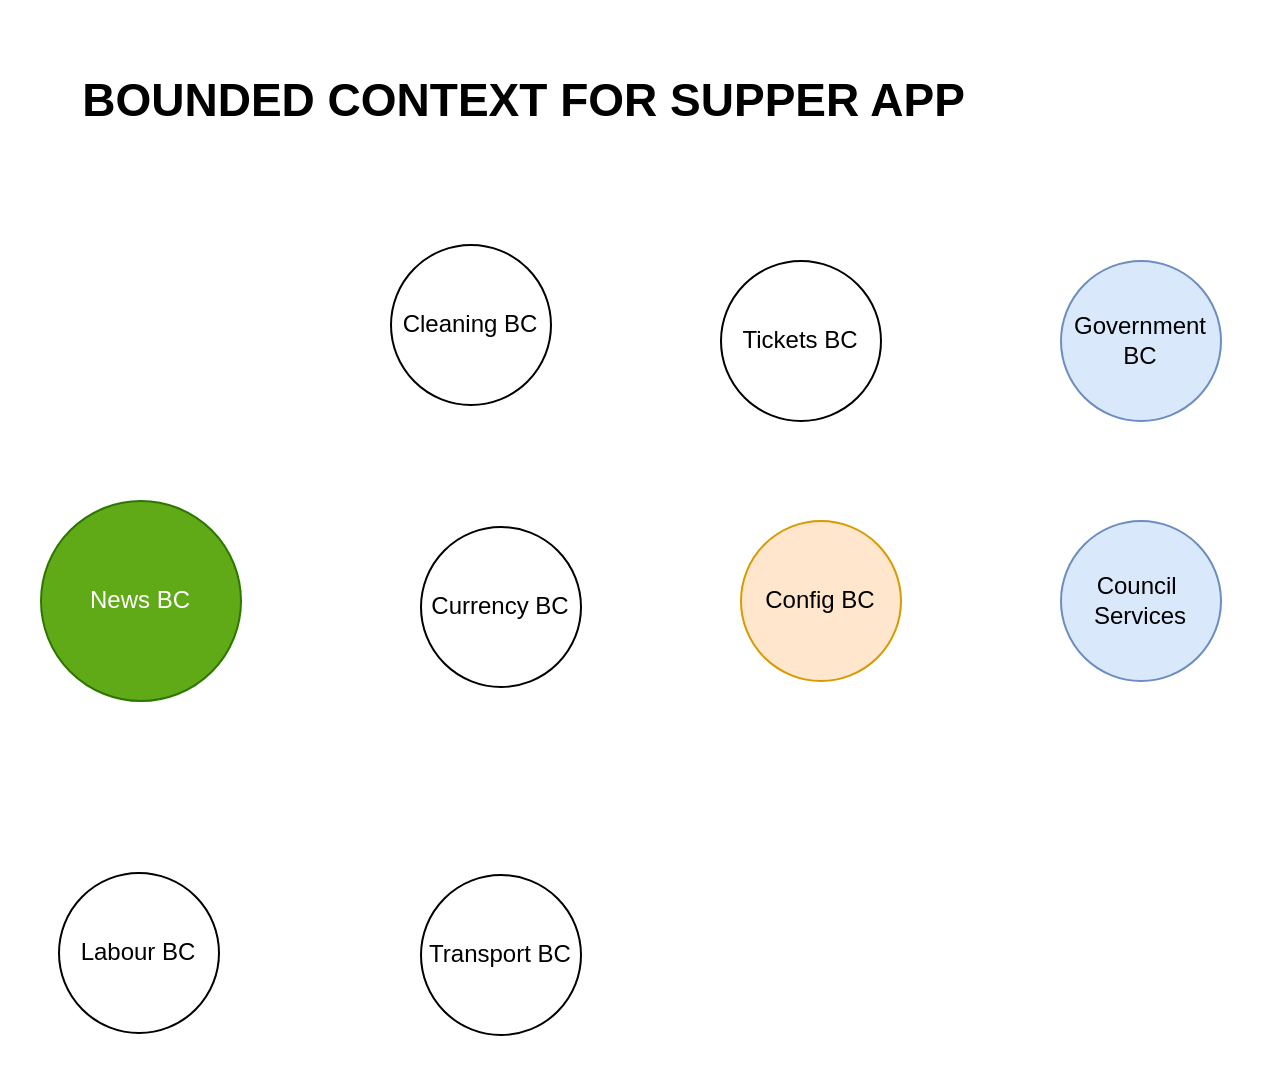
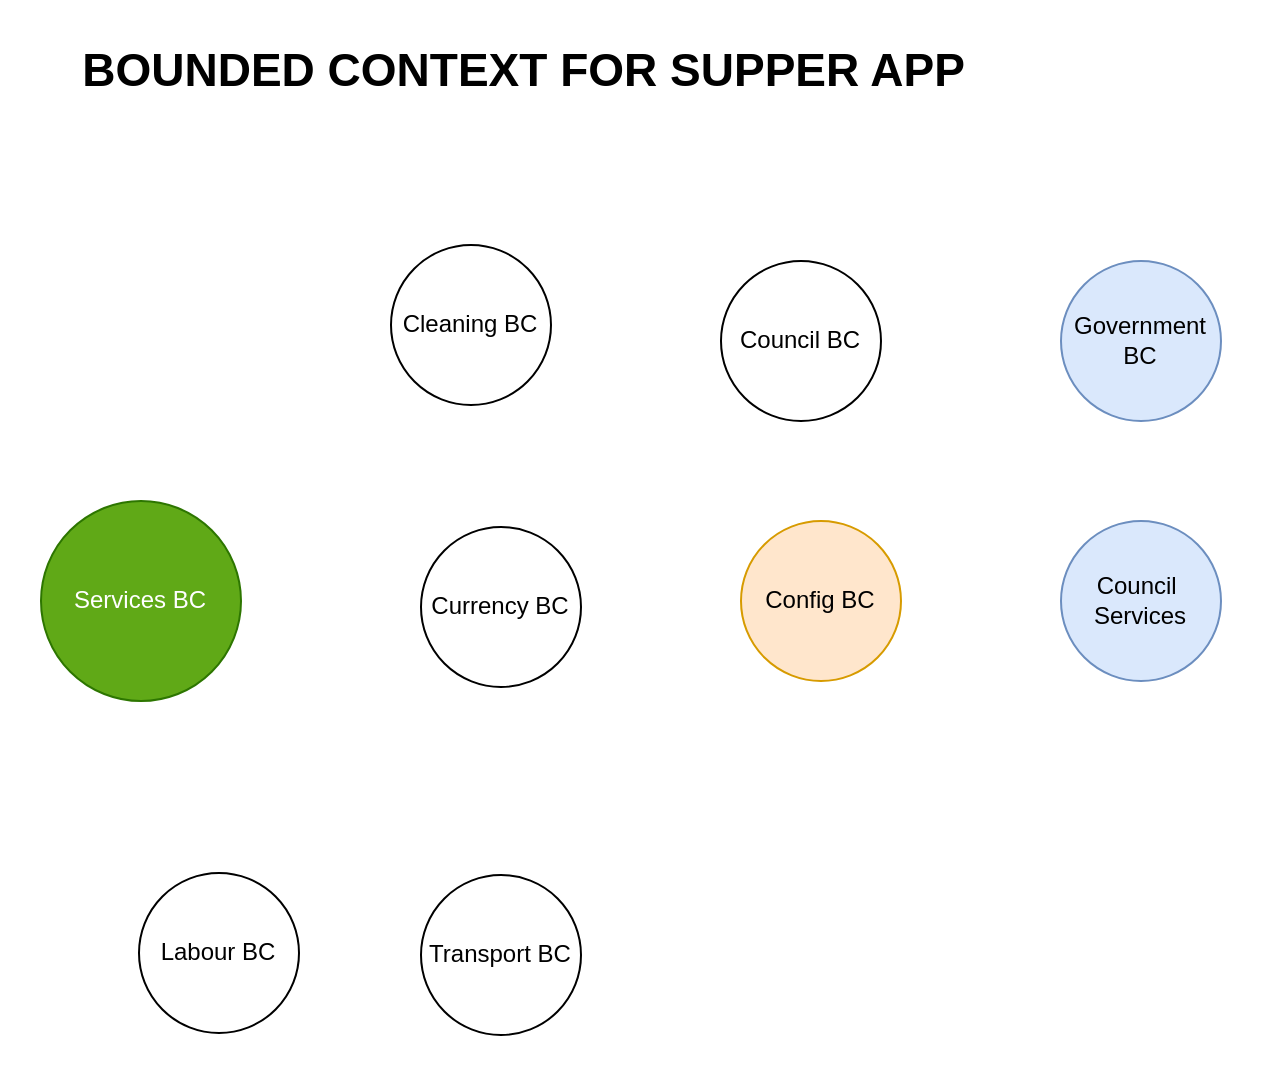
- <mxCell id="11" value="&lt;b&gt;&lt;font style=&quot;font-size: 23px;&quot;&gt;BOUNDED CONTEXT FOR SUPPER APP&amp;nbsp;&lt;/font&gt;&lt;/b&gt;" style="text;html=1;align=center;verticalAlign=middle;whiteSpace=wrap;rounded=0;" vertex="1" parent="1"><mxGeometry x="30" y="35" width="470" height="30" as="geometry" /></mxCell>
+ <mxCell id="11" value="&lt;b&gt;&lt;font style=&quot;font-size: 23px;&quot;&gt;BOUNDED CONTEXT FOR SUPPER APP&amp;nbsp;&lt;/font&gt;&lt;/b&gt;" style="text;html=1;align=center;verticalAlign=middle;whiteSpace=wrap;rounded=0;" vertex="1" parent="1"><mxGeometry x="30" y="20" width="470" height="30" as="geometry" /></mxCell>
- <mxCell id="5" value="Tickets BC" style="ellipse;whiteSpace=wrap;html=1;aspect=fixed;" vertex="1" parent="1"><mxGeometry x="360" y="130" width="80" height="80" as="geometry" /></mxCell>
+ <mxCell id="5" value="Council BC" style="ellipse;whiteSpace=wrap;html=1;aspect=fixed;" vertex="1" parent="1"><mxGeometry x="360" y="130" width="80" height="80" as="geometry" /></mxCell>
- <mxCell id="3" value="News BC" style="ellipse;whiteSpace=wrap;html=1;aspect=fixed;fillColor=#60a917;fontColor=#ffffff;strokeColor=#2D7600;" vertex="1" parent="1"><mxGeometry x="20" y="250" width="100" height="100" as="geometry" /></mxCell>
+ <mxCell id="3" value="Services BC" style="ellipse;whiteSpace=wrap;html=1;aspect=fixed;fillColor=#60a917;fontColor=#ffffff;strokeColor=#2D7600;" vertex="1" parent="1"><mxGeometry x="20" y="250" width="100" height="100" as="geometry" /></mxCell>
- <mxCell id="8" value="Labour BC" style="ellipse;whiteSpace=wrap;html=1;aspect=fixed;" vertex="1" parent="1"><mxGeometry x="29" y="436" width="80" height="80" as="geometry" /></mxCell>
+ <mxCell id="8" value="Labour BC" style="ellipse;whiteSpace=wrap;html=1;aspect=fixed;" vertex="1" parent="1"><mxGeometry x="69" y="436" width="80" height="80" as="geometry" /></mxCell>
